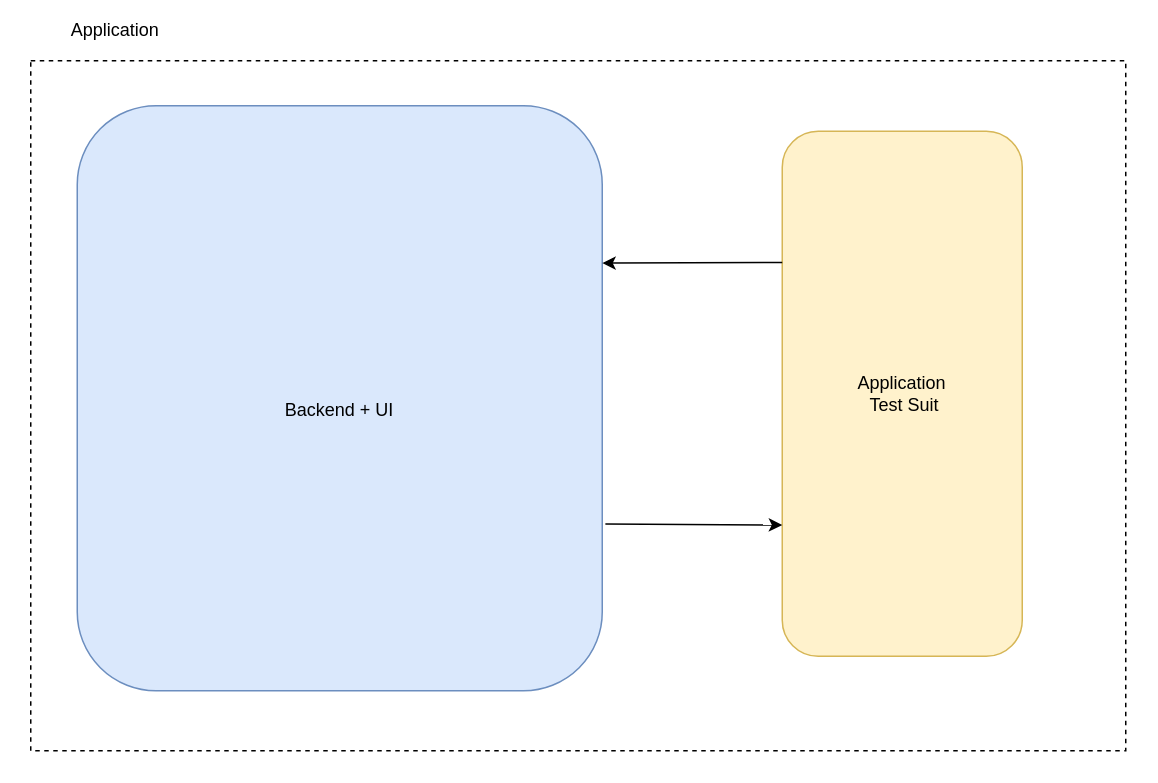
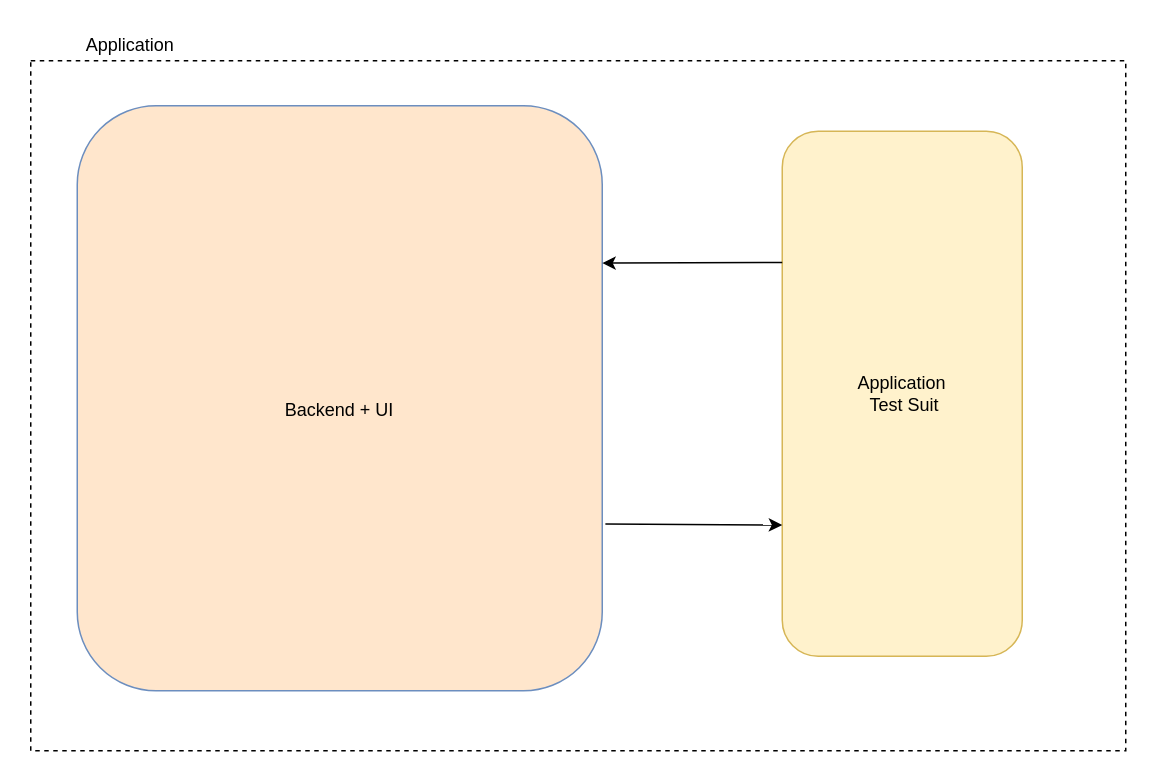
- <mxCell id="7" value="&lt;span&gt;Application&lt;/span&gt;" style="text;html=1;align=center;verticalAlign=middle;resizable=0;points=[];autosize=1;strokeColor=none;fillColor=none;" parent="1" vertex="1"><mxGeometry x="41" y="10" width="70" height="20" as="geometry" /></mxCell>
+ <mxCell id="7" value="&lt;span&gt;Application&lt;/span&gt;" style="text;html=1;align=center;verticalAlign=middle;resizable=0;points=[];autosize=1;strokeColor=none;fillColor=none;" parent="1" vertex="1"><mxGeometry x="51" y="20" width="70" height="20" as="geometry" /></mxCell>
- <mxCell id="3" value="&lt;br&gt;Backend + UI" style="rounded=1;whiteSpace=wrap;html=1;fillColor=#dae8fc;strokeColor=#6c8ebf;" parent="1" vertex="1"><mxGeometry x="51" y="70" width="350" height="390" as="geometry" /></mxCell>
+ <mxCell id="3" value="&lt;br&gt;Backend + UI" style="rounded=1;whiteSpace=wrap;html=1;fillColor=#ffe6cc;strokeColor=#6c8ebf;" parent="1" vertex="1"><mxGeometry x="51" y="70" width="350" height="390" as="geometry" /></mxCell>
